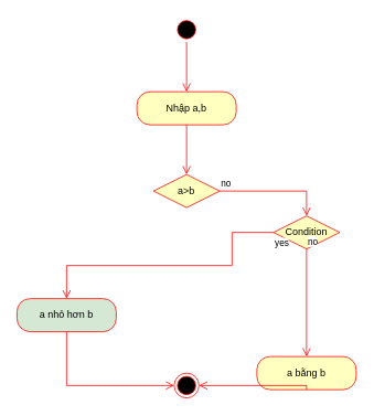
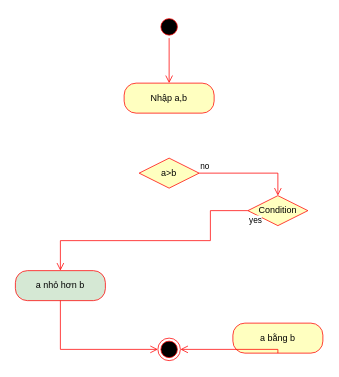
- <mxCell id="5" value="" style="edgeStyle=orthogonalEdgeStyle;html=1;verticalAlign=bottom;endArrow=open;endSize=8;strokeColor=#ff0000;rounded=0;entryX=0.5;entryY=0;entryDx=0;entryDy=0;" edge="1" source="4" parent="1" target="6"><mxGeometry relative="1" as="geometry"><mxPoint x="225" y="210" as="targetPoint" /></mxGeometry></mxCell>
- <mxCell id="9" value="no" style="edgeStyle=orthogonalEdgeStyle;html=1;align=left;verticalAlign=bottom;endArrow=open;endSize=8;strokeColor=#ff0000;rounded=0;" edge="1" source="8" parent="1" target="12"><mxGeometry x="-1" relative="1" as="geometry"><mxPoint x="370" y="360" as="targetPoint" /></mxGeometry></mxCell>
